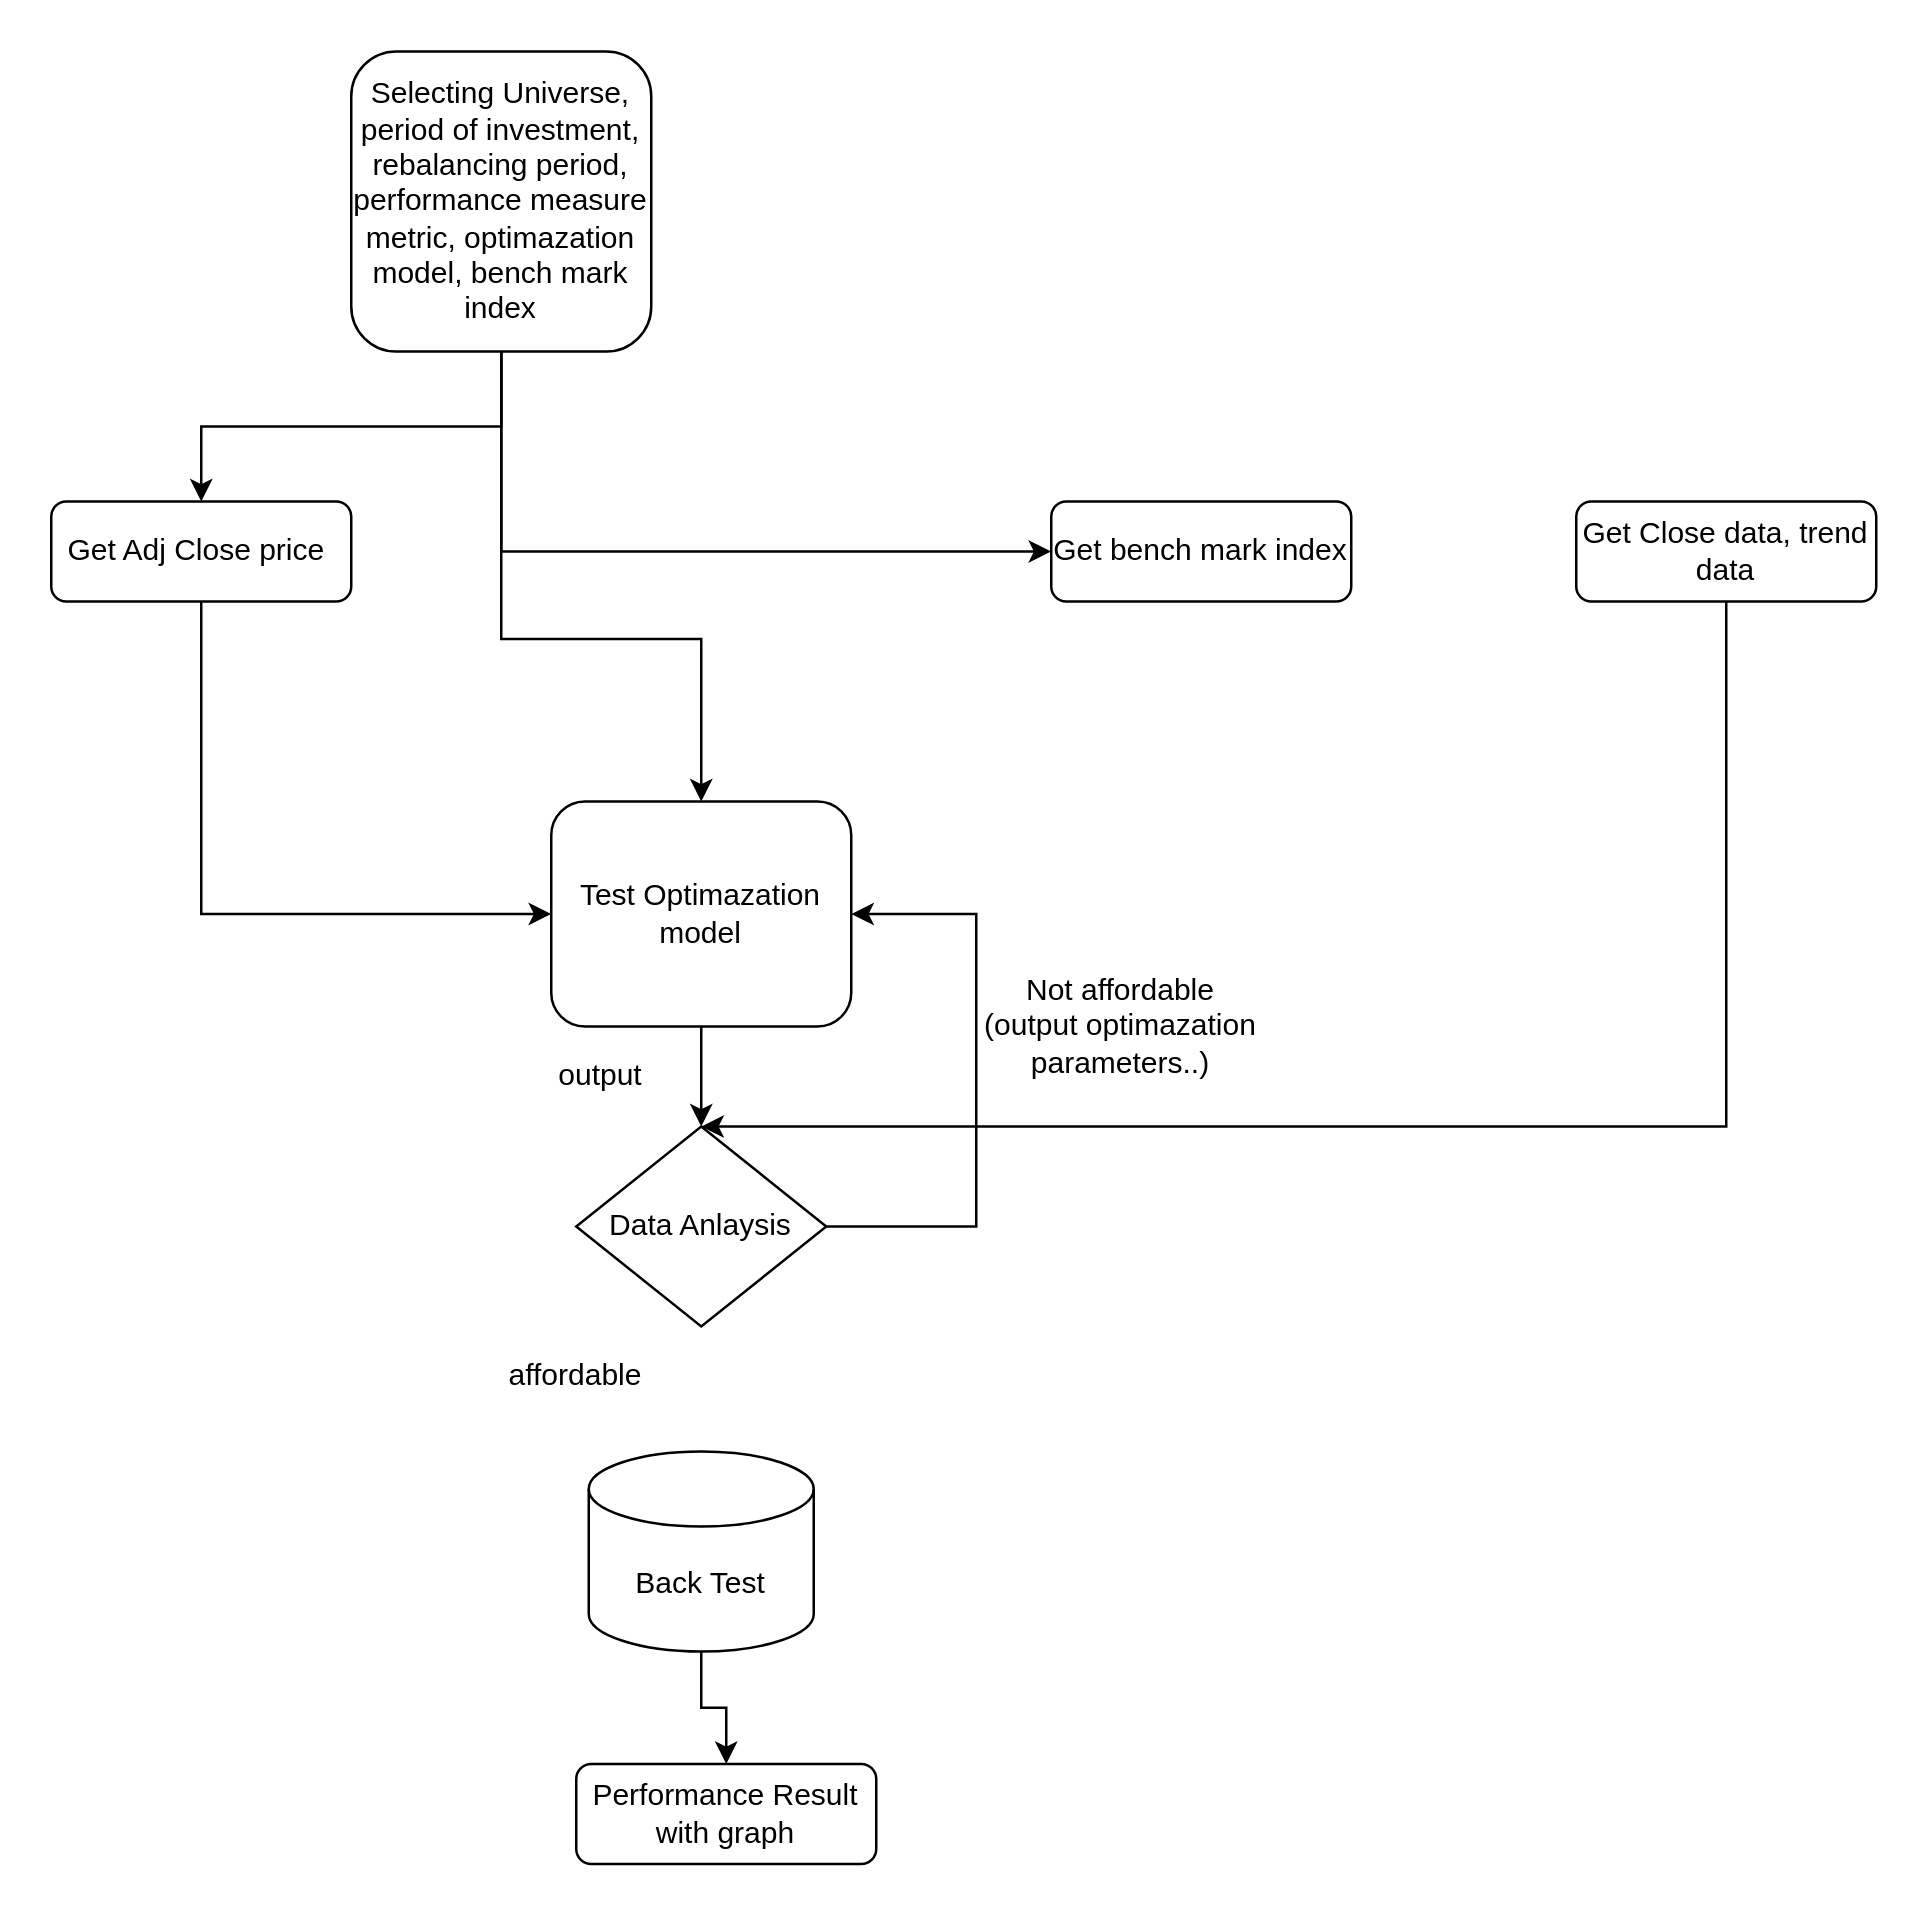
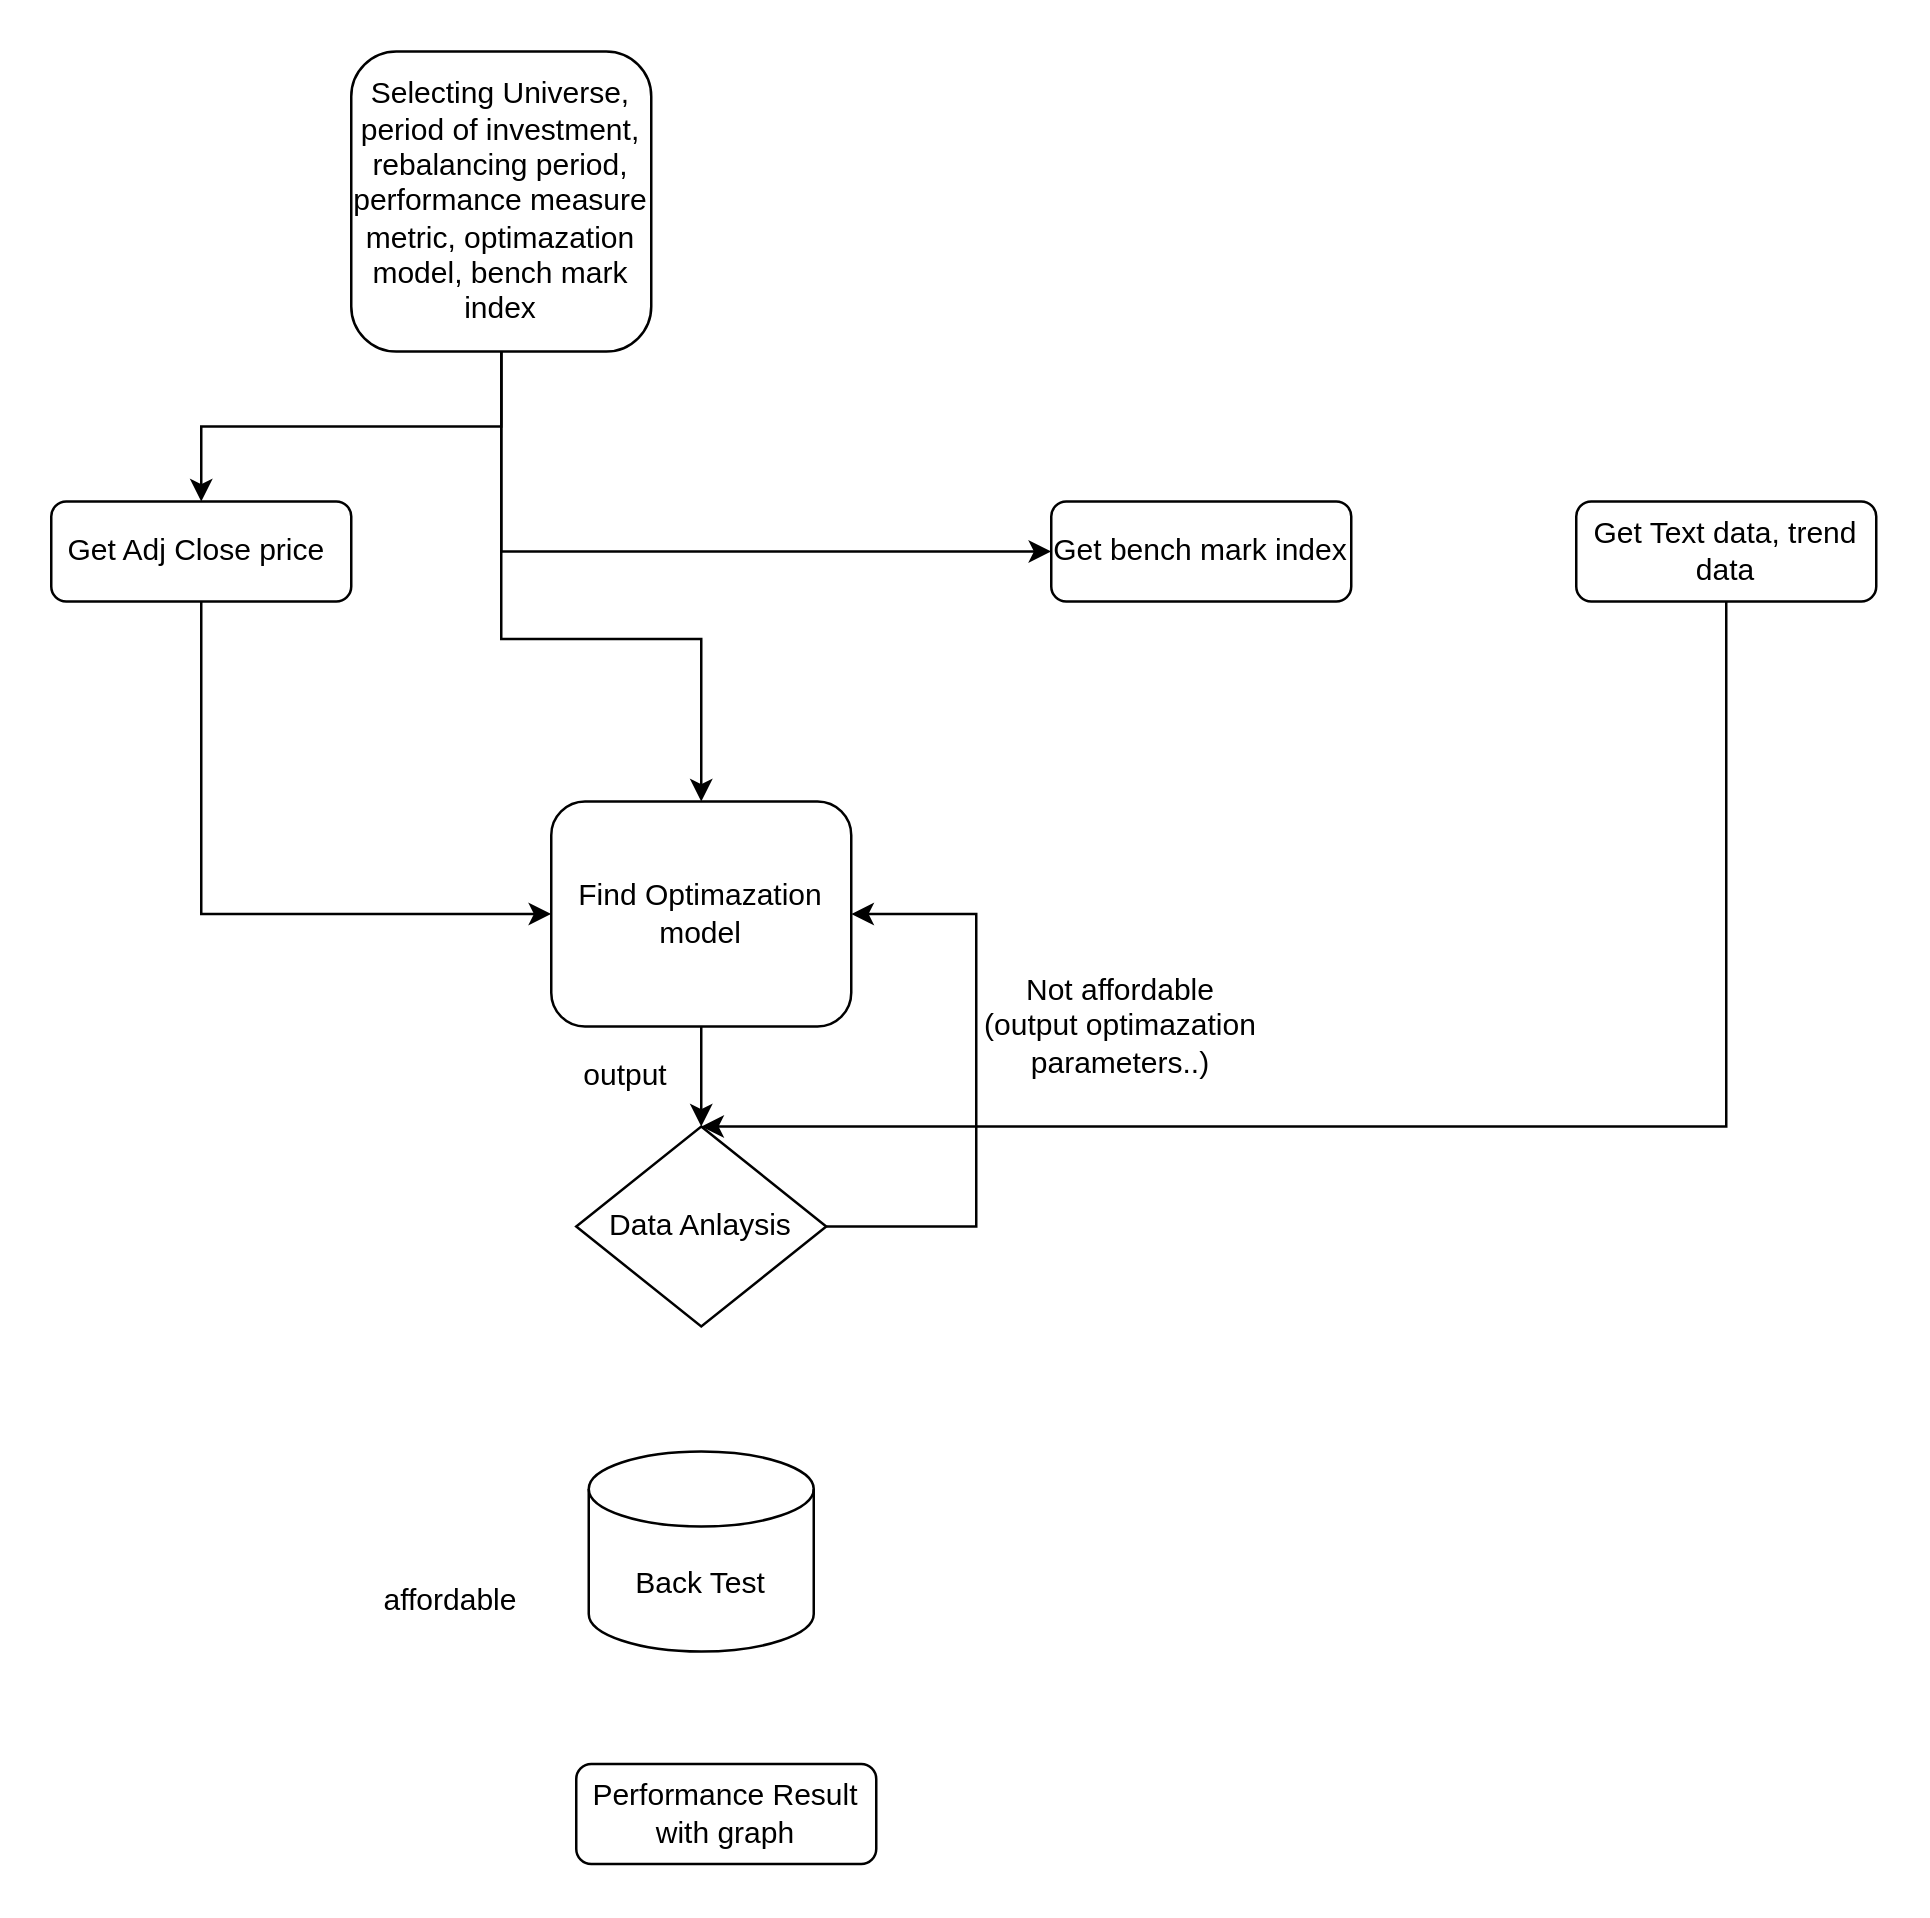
- <mxCell id="5" value="Get Close data, trend data" style="rounded=1;whiteSpace=wrap;html=1;fontSize=12;glass=0;strokeWidth=1;shadow=0;" vertex="1" parent="1"><mxGeometry x="630" y="200" width="120" height="40" as="geometry" /></mxCell>
+ <mxCell id="5" value="Get Text data, trend data" style="rounded=1;whiteSpace=wrap;html=1;fontSize=12;glass=0;strokeWidth=1;shadow=0;" vertex="1" parent="1"><mxGeometry x="630" y="200" width="120" height="40" as="geometry" /></mxCell>
- <mxCell id="11" value="Test Optimazation model" style="rounded=1;whiteSpace=wrap;html=1;fontSize=12;glass=0;strokeWidth=1;shadow=0;" vertex="1" parent="1"><mxGeometry x="220" y="320" width="120" height="90" as="geometry" /></mxCell>
+ <mxCell id="11" value="Find Optimazation model" style="rounded=1;whiteSpace=wrap;html=1;fontSize=12;glass=0;strokeWidth=1;shadow=0;" vertex="1" parent="1"><mxGeometry x="220" y="320" width="120" height="90" as="geometry" /></mxCell>
- <mxCell id="15" value="output" style="text;html=1;strokeColor=none;fillColor=none;align=center;verticalAlign=middle;whiteSpace=wrap;rounded=0;" vertex="1" parent="1"><mxGeometry x="220" y="420" width="40" height="20" as="geometry" /></mxCell>
+ <mxCell id="15" value="output" style="text;html=1;strokeColor=none;fillColor=none;align=center;verticalAlign=middle;whiteSpace=wrap;rounded=0;" vertex="1" parent="1"><mxGeometry x="230" y="420" width="40" height="20" as="geometry" /></mxCell>
- <mxCell id="12" value="affordable" style="text;html=1;strokeColor=none;fillColor=none;align=center;verticalAlign=middle;whiteSpace=wrap;rounded=0;" vertex="1" parent="1"><mxGeometry x="210" y="540" width="40" height="20" as="geometry" /></mxCell>
+ <mxCell id="12" value="affordable" style="text;html=1;strokeColor=none;fillColor=none;align=center;verticalAlign=middle;whiteSpace=wrap;rounded=0;" vertex="1" parent="1"><mxGeometry x="160" y="630" width="40" height="20" as="geometry" /></mxCell>
- <mxCell id="17" style="edgeStyle=orthogonalEdgeStyle;rounded=0;orthogonalLoop=1;jettySize=auto;html=1;exitX=0.5;exitY=1;exitDx=0;exitDy=0;exitPerimeter=0;entryX=0.5;entryY=0;entryDx=0;entryDy=0;" edge="1" parent="1" source="18" target="20"><mxGeometry relative="1" as="geometry" /></mxCell>
